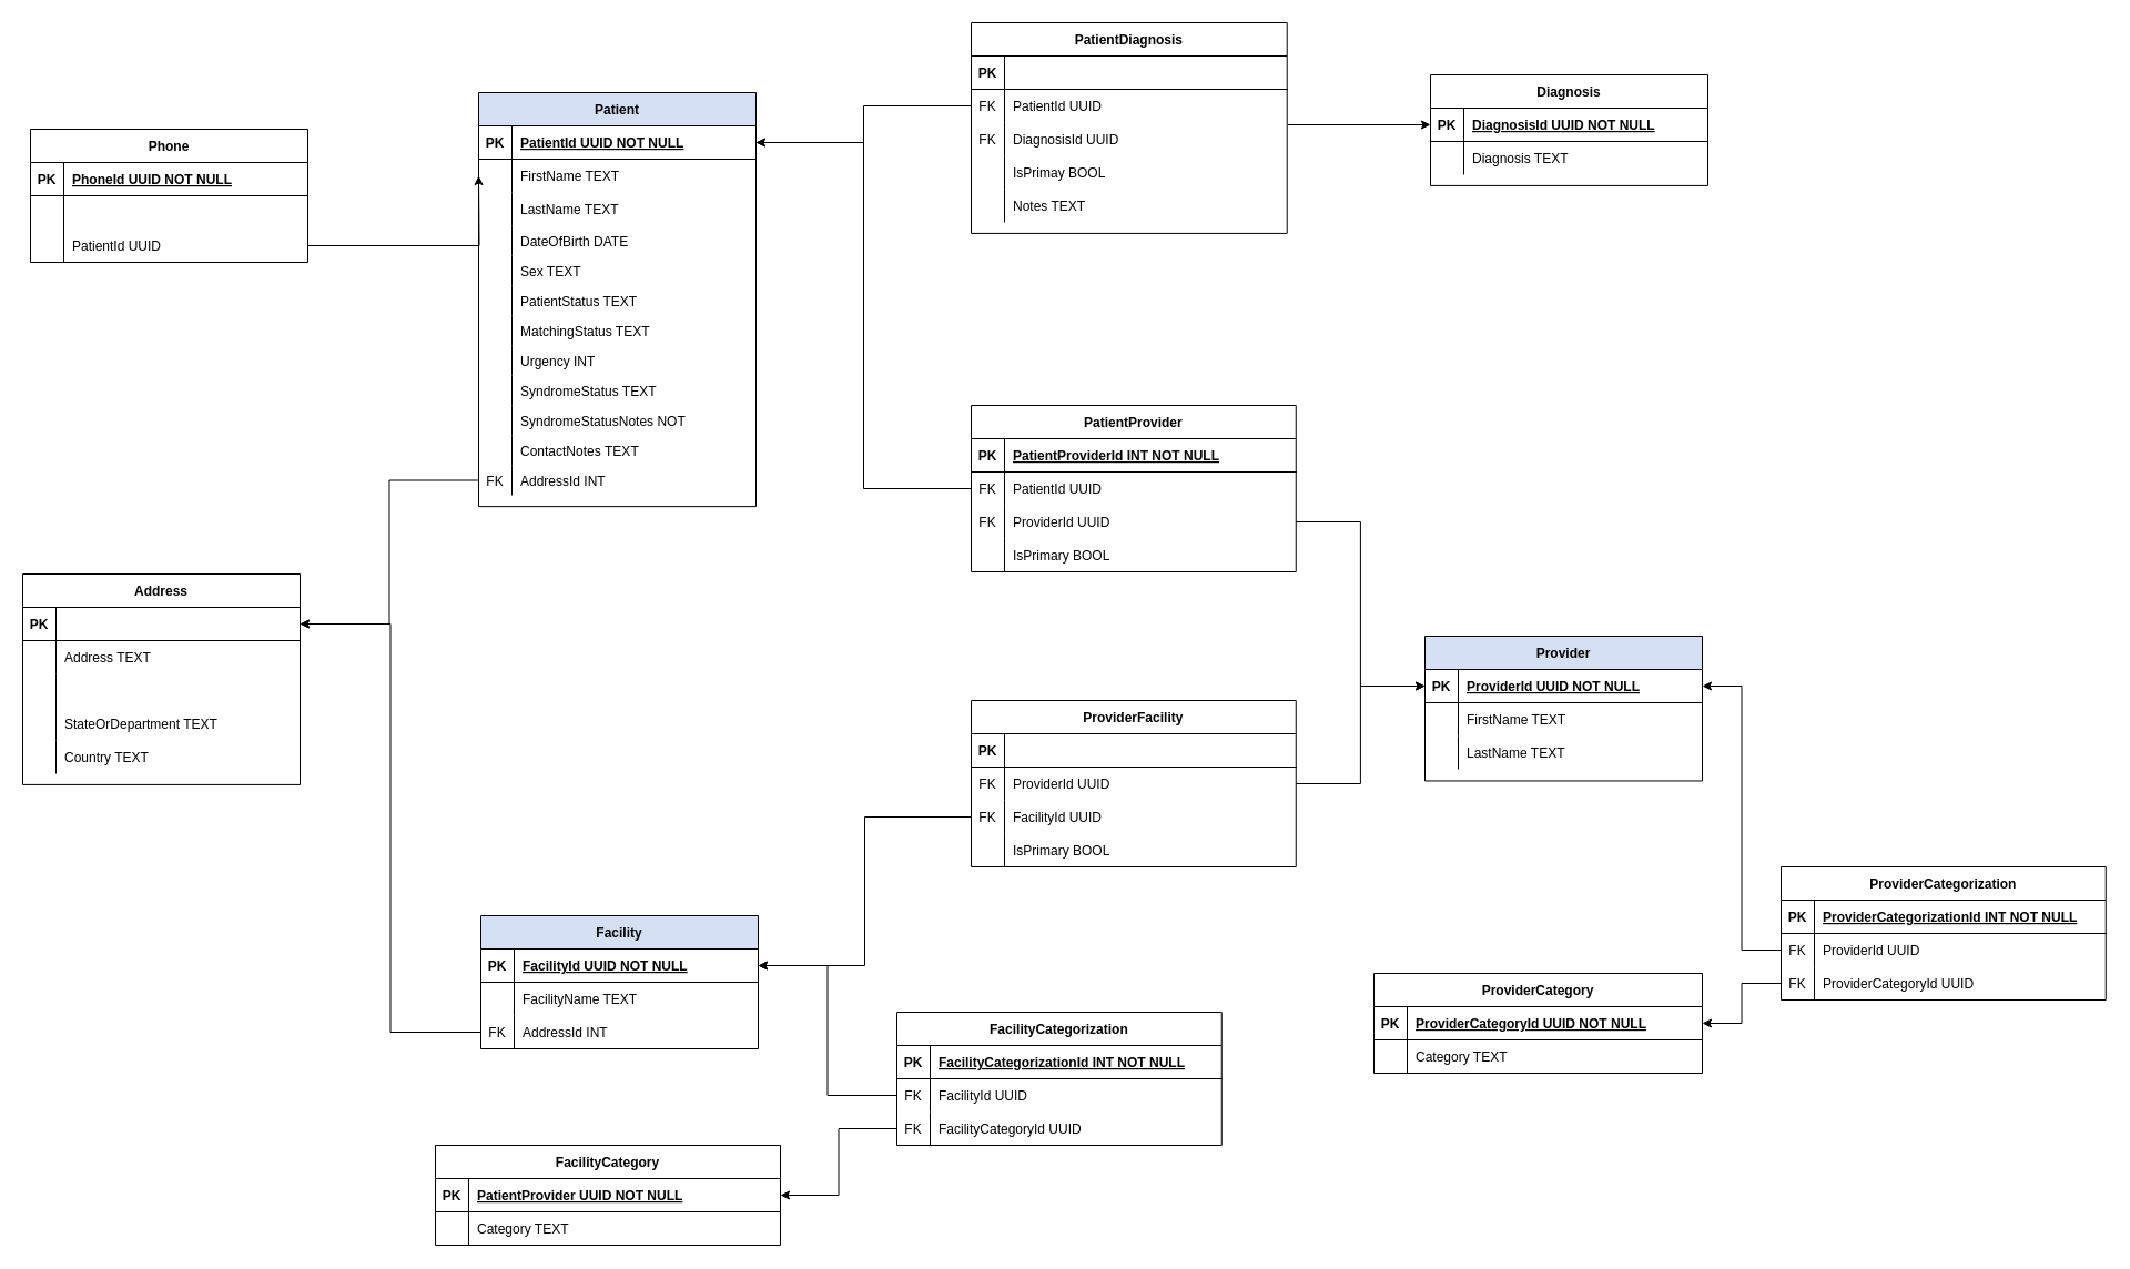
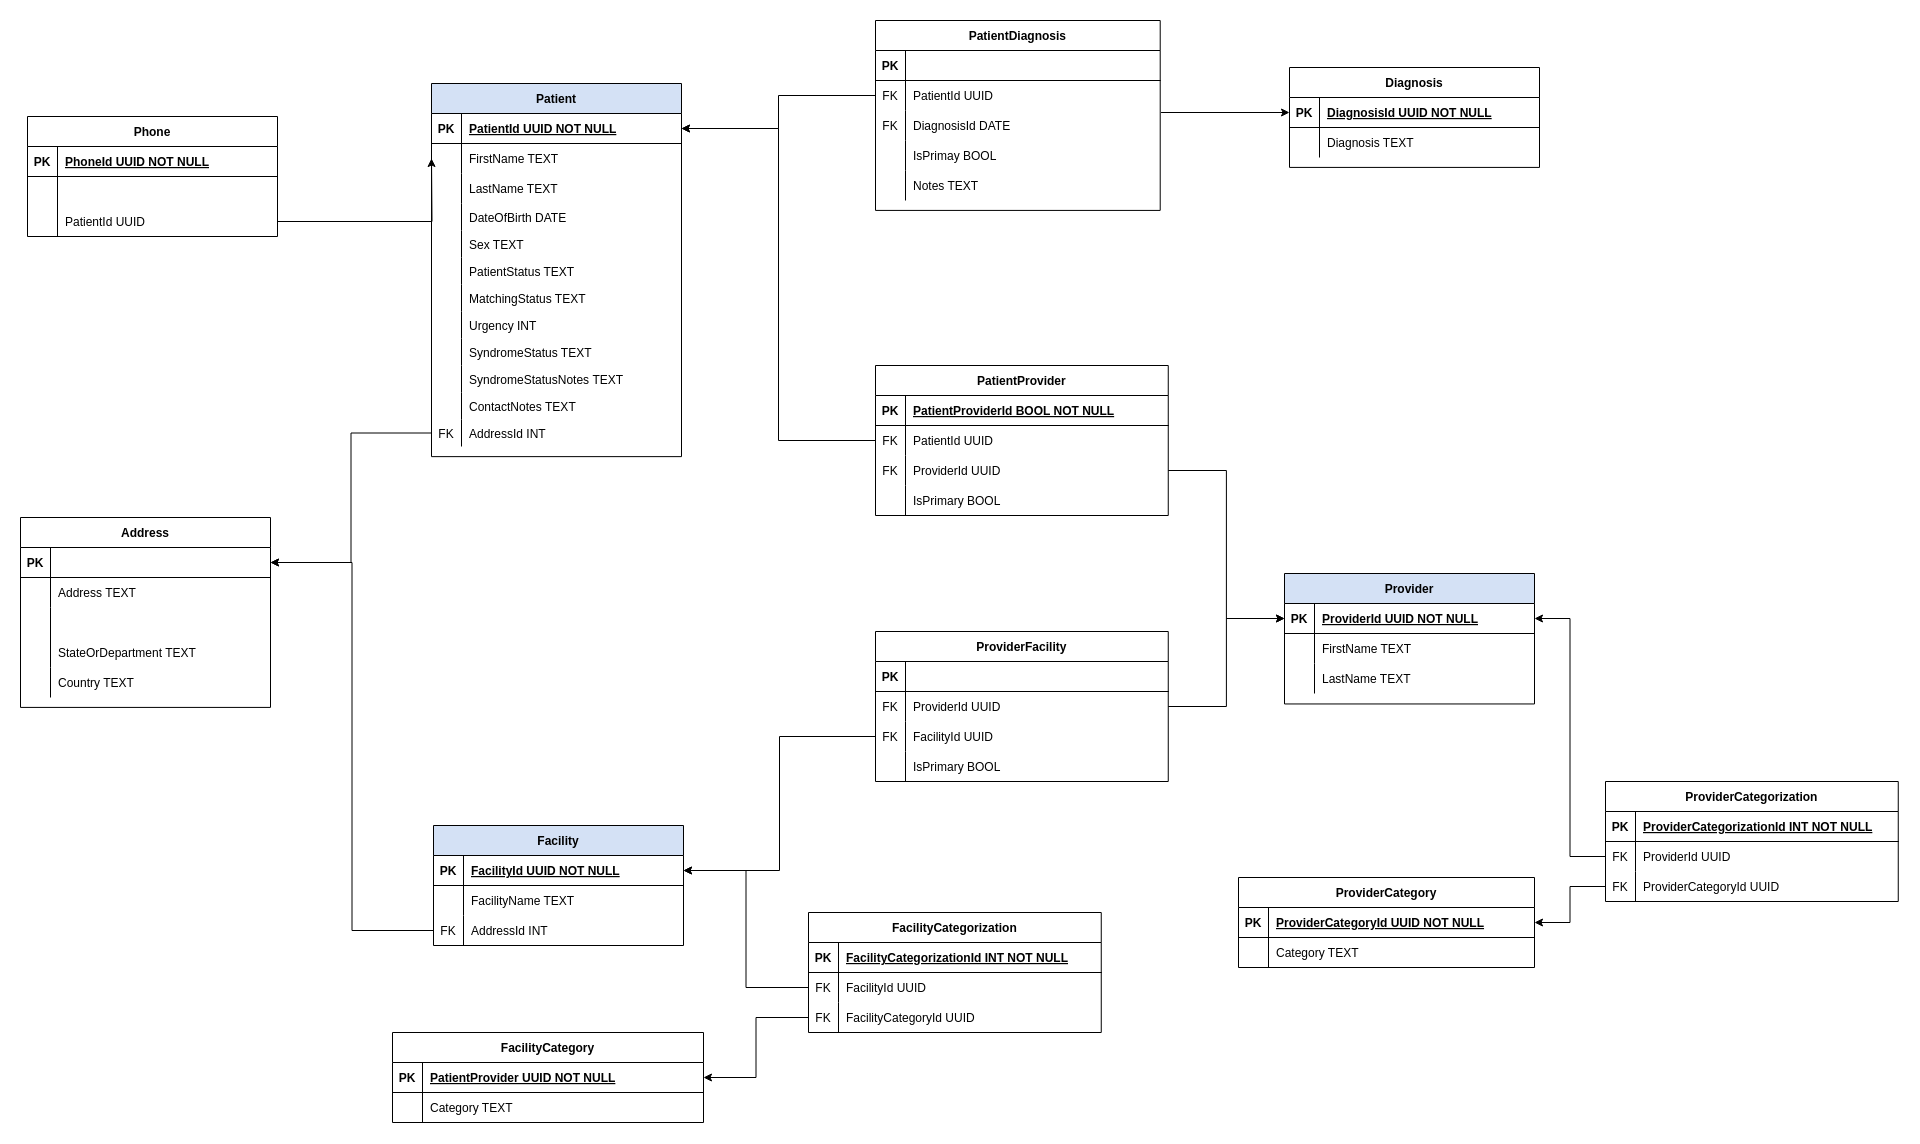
- <mxCell id="71" value="DiagnosisId UUID" style="shape=partialRectangle;overflow=hidden;connectable=0;fillColor=none;top=0;left=0;bottom=0;right=0;align=left;spacingLeft=6;" parent="69" vertex="1"><mxGeometry x="30" width="254.706" height="30" as="geometry" /></mxCell>
+ <mxCell id="71" value="DiagnosisId DATE" style="shape=partialRectangle;overflow=hidden;connectable=0;fillColor=none;top=0;left=0;bottom=0;right=0;align=left;spacingLeft=6;" parent="69" vertex="1"><mxGeometry x="30" width="254.706" height="30" as="geometry" /></mxCell>
- <mxCell id="47" value="SyndromeStatusNotes NOT" style="shape=partialRectangle;overflow=hidden;connectable=0;fillColor=none;top=0;left=0;bottom=0;right=0;align=left;spacingLeft=6;" parent="45" vertex="1"><mxGeometry x="30" width="220" height="27" as="geometry" /></mxCell>
+ <mxCell id="47" value="SyndromeStatusNotes TEXT" style="shape=partialRectangle;overflow=hidden;connectable=0;fillColor=none;top=0;left=0;bottom=0;right=0;align=left;spacingLeft=6;" parent="45" vertex="1"><mxGeometry x="30" width="220" height="27" as="geometry" /></mxCell>
- <mxCell id="97" value="PatientProviderId INT NOT NULL " style="shape=partialRectangle;overflow=hidden;connectable=0;fillColor=none;top=0;left=0;bottom=0;right=0;align=left;spacingLeft=6;fontStyle=5;" parent="95" vertex="1"><mxGeometry x="30" width="262.75" height="30" as="geometry" /></mxCell>
+ <mxCell id="97" value="PatientProviderId BOOL NOT NULL " style="shape=partialRectangle;overflow=hidden;connectable=0;fillColor=none;top=0;left=0;bottom=0;right=0;align=left;spacingLeft=6;fontStyle=5;" parent="95" vertex="1"><mxGeometry x="30" width="262.75" height="30" as="geometry" /></mxCell>
